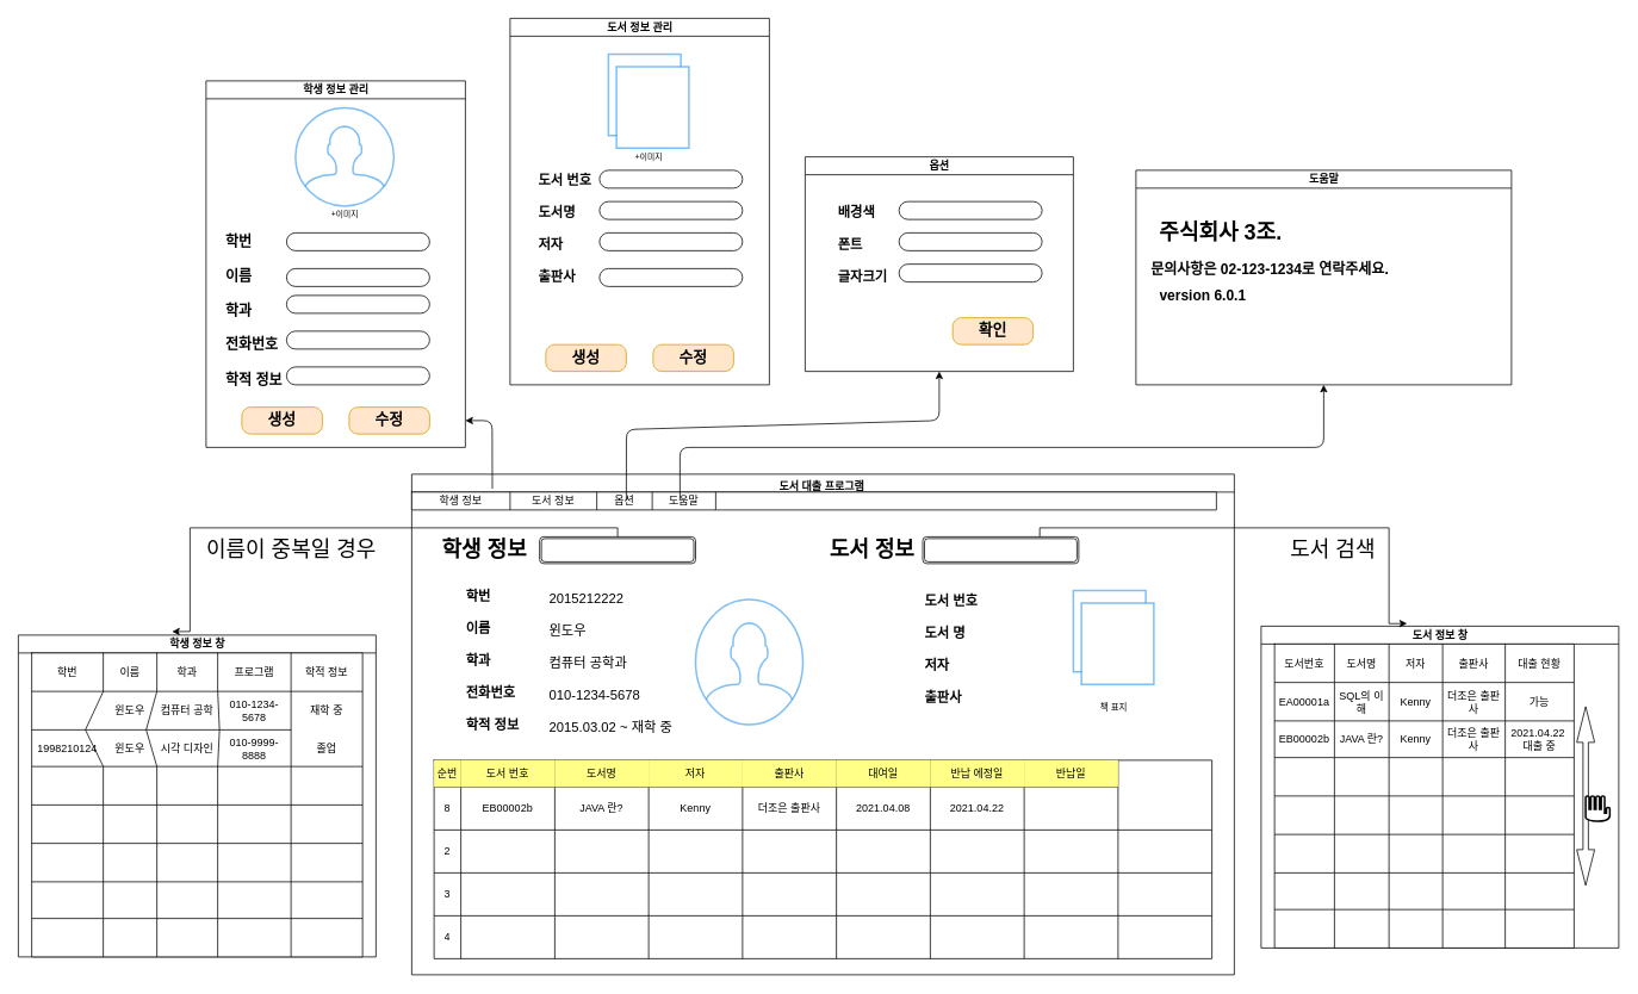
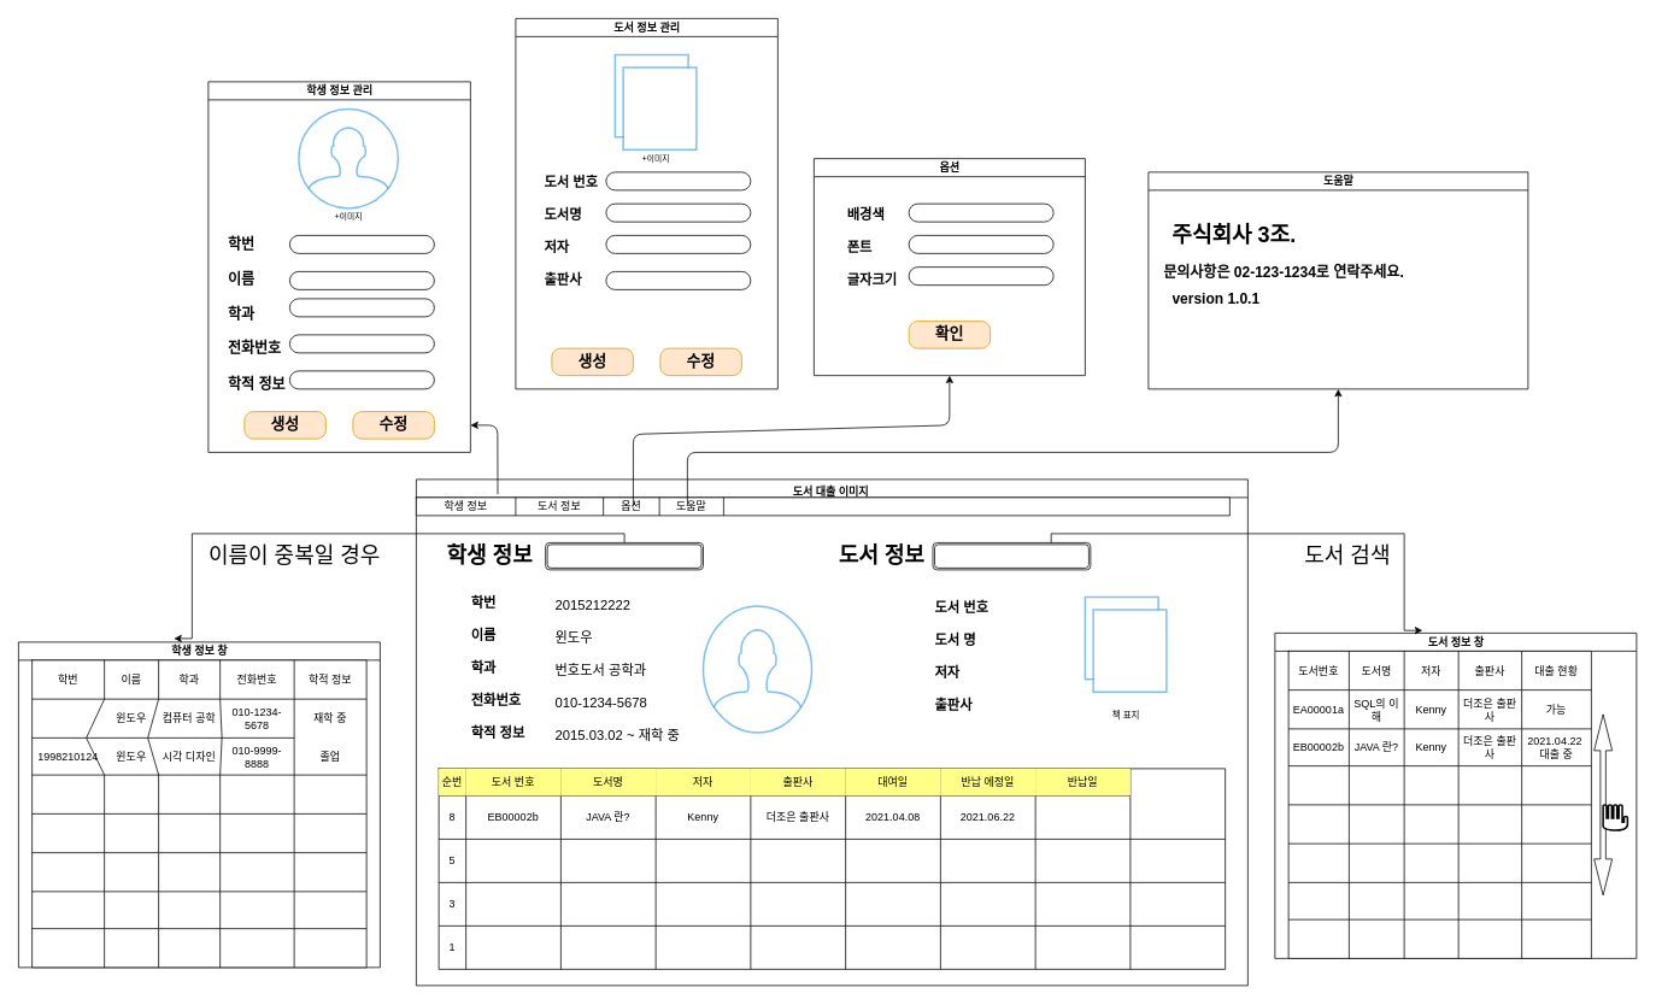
- <mxCell id="207" value="&lt;div style=&quot;font-size: 16px&quot;&gt;version 6.0.1&lt;/div&gt;" style="text;strokeColor=none;fillColor=none;html=1;whiteSpace=wrap;verticalAlign=middle;overflow=hidden;align=center;fontSize=16;fontStyle=1" vertex="1" parent="203"><mxGeometry x="-30" y="120" width="210" height="40" as="geometry" /></mxCell>
+ <mxCell id="207" value="&lt;div style=&quot;font-size: 16px&quot;&gt;version 1.0.1&lt;/div&gt;" style="text;strokeColor=none;fillColor=none;html=1;whiteSpace=wrap;verticalAlign=middle;overflow=hidden;align=center;fontSize=16;fontStyle=1" vertex="1" parent="203"><mxGeometry x="-30" y="120" width="210" height="40" as="geometry" /></mxCell>
- <mxCell id="197" value="확인" style="strokeWidth=1;shadow=0;dashed=0;align=center;html=1;shape=mxgraph.mockup.buttons.button;strokeColor=#d79b00;mainText=;buttonStyle=round;fontSize=17;fontStyle=1;fillColor=#ffe6cc;whiteSpace=wrap;" vertex="1" parent="196"><mxGeometry x="165" y="180" width="90" height="30" as="geometry" /></mxCell>
+ <mxCell id="197" value="확인" style="strokeWidth=1;shadow=0;dashed=0;align=center;html=1;shape=mxgraph.mockup.buttons.button;strokeColor=#d79b00;mainText=;buttonStyle=round;fontSize=17;fontStyle=1;fillColor=#ffe6cc;whiteSpace=wrap;" vertex="1" parent="196"><mxGeometry x="105" y="180" width="90" height="30" as="geometry" /></mxCell>
- <mxCell id="2" value="도서 대출 프로그램&amp;nbsp;" style="swimlane;html=1;startSize=20;horizontal=1;containerType=tree;newEdgeStyle={&quot;edgeStyle&quot;:&quot;elbowEdgeStyle&quot;,&quot;startArrow&quot;:&quot;none&quot;,&quot;endArrow&quot;:&quot;none&quot;};verticalAlign=top;" vertex="1" parent="1"><mxGeometry x="460" y="530" width="920" height="560" as="geometry"><mxRectangle x="-143" y="190" width="130" height="20" as="alternateBounds" /></mxGeometry></mxCell>
+ <mxCell id="2" value="도서 대출 이미지&amp;nbsp;" style="swimlane;html=1;startSize=20;horizontal=1;containerType=tree;newEdgeStyle={&quot;edgeStyle&quot;:&quot;elbowEdgeStyle&quot;,&quot;startArrow&quot;:&quot;none&quot;,&quot;endArrow&quot;:&quot;none&quot;};verticalAlign=top;" vertex="1" parent="1"><mxGeometry x="460" y="530" width="920" height="560" as="geometry"><mxRectangle x="-143" y="190" width="130" height="20" as="alternateBounds" /></mxGeometry></mxCell>
- <mxCell id="58" value="2015212222&lt;br&gt;&lt;br&gt;윈도우&lt;br&gt;&lt;br&gt;컴퓨터 공학과&lt;br&gt;&lt;br&gt;010-1234-5678&lt;br&gt;&lt;br&gt;2015.03.02 ~ 재학 중" style="text;strokeColor=none;fillColor=none;html=1;whiteSpace=wrap;verticalAlign=middle;overflow=hidden;fontSize=15;" vertex="1" parent="2"><mxGeometry x="151.5" y="120" width="257" height="180" as="geometry" /></mxCell>
+ <mxCell id="58" value="2015212222&lt;br&gt;&lt;br&gt;윈도우&lt;br&gt;&lt;br&gt;번호도서 공학과&lt;br&gt;&lt;br&gt;010-1234-5678&lt;br&gt;&lt;br&gt;2015.03.02 ~ 재학 중" style="text;strokeColor=none;fillColor=none;html=1;whiteSpace=wrap;verticalAlign=middle;overflow=hidden;fontSize=15;" vertex="1" parent="2"><mxGeometry x="151.5" y="120" width="257" height="180" as="geometry" /></mxCell>
- <mxCell id="127" value="프로그램" style="shape=partialRectangle;html=1;whiteSpace=wrap;connectable=0;overflow=hidden;fillColor=none;top=0;left=0;bottom=0;right=0;" vertex="1" parent="123"><mxGeometry x="208" width="82" height="43" as="geometry" /></mxCell>
+ <mxCell id="127" value="전화번호" style="shape=partialRectangle;html=1;whiteSpace=wrap;connectable=0;overflow=hidden;fillColor=none;top=0;left=0;bottom=0;right=0;" vertex="1" parent="123"><mxGeometry x="208" width="82" height="43" as="geometry" /></mxCell>
- <mxCell id="25" value="&lt;span&gt;2021.04.22&lt;/span&gt;" style="shape=partialRectangle;html=1;whiteSpace=wrap;connectable=0;overflow=hidden;fillColor=none;top=0;left=0;bottom=0;right=0;" vertex="1" parent="18"><mxGeometry x="555" width="105" height="48" as="geometry" /></mxCell>
+ <mxCell id="25" value="&lt;span&gt;2021.06.22&lt;/span&gt;" style="shape=partialRectangle;html=1;whiteSpace=wrap;connectable=0;overflow=hidden;fillColor=none;top=0;left=0;bottom=0;right=0;" vertex="1" parent="18"><mxGeometry x="555" width="105" height="48" as="geometry" /></mxCell>
- <mxCell id="29" value="2" style="shape=partialRectangle;html=1;whiteSpace=wrap;connectable=0;overflow=hidden;fillColor=none;top=0;left=0;bottom=0;right=0;" vertex="1" parent="28"><mxGeometry width="30" height="48" as="geometry" /></mxCell>
+ <mxCell id="29" value="5" style="shape=partialRectangle;html=1;whiteSpace=wrap;connectable=0;overflow=hidden;fillColor=none;top=0;left=0;bottom=0;right=0;" vertex="1" parent="28"><mxGeometry width="30" height="48" as="geometry" /></mxCell>
- <mxCell id="49" value="4" style="shape=partialRectangle;html=1;whiteSpace=wrap;connectable=0;overflow=hidden;fillColor=none;top=0;left=0;bottom=0;right=0;" vertex="1" parent="48"><mxGeometry width="30" height="48" as="geometry" /></mxCell>
+ <mxCell id="49" value="1" style="shape=partialRectangle;html=1;whiteSpace=wrap;connectable=0;overflow=hidden;fillColor=none;top=0;left=0;bottom=0;right=0;" vertex="1" parent="48"><mxGeometry width="30" height="48" as="geometry" /></mxCell>
